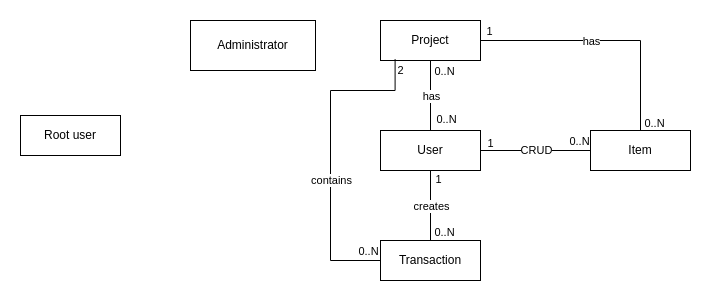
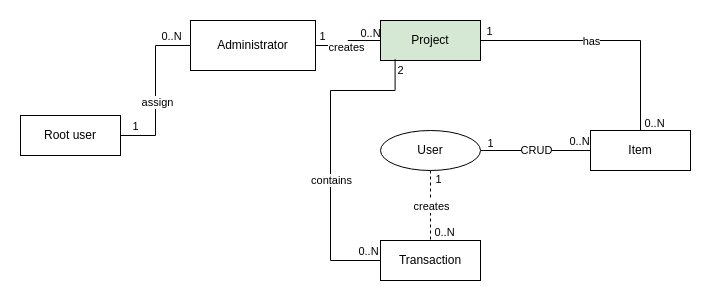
- <mxCell id="25" value="Project" style="whiteSpace=wrap;html=1;align=center;" vertex="1" parent="1"><mxGeometry x="380" y="20" width="100" height="40" as="geometry" /></mxCell>
+ <mxCell id="25" value="Project" style="whiteSpace=wrap;html=1;align=center;fillColor=#d5e8d4;" vertex="1" parent="1"><mxGeometry x="380" y="20" width="100" height="40" as="geometry" /></mxCell>
+ <mxCell id="7" style="edgeStyle=orthogonalEdgeStyle;rounded=0;orthogonalLoop=1;jettySize=auto;html=1;exitX=1;exitY=0.5;exitDx=0;exitDy=0;entryX=0;entryY=0.5;entryDx=0;entryDy=0;endArrow=none;endFill=0;" edge="1" parent="1" source="11" target="25"><mxGeometry relative="1" as="geometry" /></mxCell>
+ <mxCell id="8" value="1" style="edgeLabel;html=1;align=center;verticalAlign=middle;resizable=0;points=[];" vertex="1" connectable="0" parent="7"><mxGeometry x="-0.823" relative="1" as="geometry"><mxPoint y="-10" as="offset" /></mxGeometry></mxCell>
+ <mxCell id="9" value="0..N" style="edgeLabel;html=1;align=center;verticalAlign=middle;resizable=0;points=[];" vertex="1" connectable="0" parent="7"><mxGeometry x="0.823" relative="1" as="geometry"><mxPoint x="-5" y="-8" as="offset" /></mxGeometry></mxCell>
+ <mxCell id="10" value="creates" style="edgeLabel;html=1;align=center;verticalAlign=middle;resizable=0;points=[];" vertex="1" connectable="0" parent="7"><mxGeometry x="-0.138" y="-1" relative="1" as="geometry"><mxPoint as="offset" /></mxGeometry></mxCell>
+ <mxCell id="2" style="edgeStyle=orthogonalEdgeStyle;rounded=0;orthogonalLoop=1;jettySize=auto;html=1;exitX=1;exitY=0.5;exitDx=0;exitDy=0;entryX=0;entryY=0.5;entryDx=0;entryDy=0;endArrow=none;endFill=0;" edge="1" parent="1" source="6" target="11"><mxGeometry relative="1" as="geometry" /></mxCell>
+ <mxCell id="3" value="1" style="edgeLabel;html=1;align=center;verticalAlign=middle;resizable=0;points=[];" vertex="1" connectable="0" parent="2"><mxGeometry x="-0.825" y="-1" relative="1" as="geometry"><mxPoint y="-11" as="offset" /></mxGeometry></mxCell>
+ <mxCell id="4" value="0..N" style="edgeLabel;html=1;align=center;verticalAlign=middle;resizable=0;points=[];" vertex="1" connectable="0" parent="2"><mxGeometry x="0.808" y="-2" relative="1" as="geometry"><mxPoint x="-5" y="-12" as="offset" /></mxGeometry></mxCell>
+ <mxCell id="5" value="assign" style="edgeLabel;html=1;align=center;verticalAlign=middle;resizable=0;points=[];" vertex="1" connectable="0" parent="2"><mxGeometry x="-0.136" y="-1" relative="1" as="geometry"><mxPoint as="offset" /></mxGeometry></mxCell>
- <mxCell id="12" style="edgeStyle=orthogonalEdgeStyle;rounded=0;orthogonalLoop=1;jettySize=auto;html=1;exitX=0.5;exitY=0;exitDx=0;exitDy=0;entryX=0.5;entryY=1;entryDx=0;entryDy=0;endArrow=none;endFill=0;" edge="1" parent="1" source="24" target="25"><mxGeometry relative="1" as="geometry" /></mxCell>
- <mxCell id="13" value="0..N" style="edgeLabel;html=1;align=center;verticalAlign=middle;resizable=0;points=[];" vertex="1" connectable="0" parent="12"><mxGeometry x="0.766" relative="1" as="geometry"><mxPoint x="13" y="2" as="offset" /></mxGeometry></mxCell>
- <mxCell id="14" value="0..N" style="edgeLabel;html=1;align=center;verticalAlign=middle;resizable=0;points=[];" vertex="1" connectable="0" parent="12"><mxGeometry x="-0.651" relative="1" as="geometry"><mxPoint x="15" as="offset" /></mxGeometry></mxCell>
- <mxCell id="15" value="has" style="edgeLabel;html=1;align=center;verticalAlign=middle;resizable=0;points=[];" vertex="1" connectable="0" parent="12"><mxGeometry x="-0.013" relative="1" as="geometry"><mxPoint as="offset" /></mxGeometry></mxCell>
- <mxCell id="24" value="User" style="whiteSpace=wrap;html=1;align=center;" vertex="1" parent="1"><mxGeometry x="380" y="130" width="100" height="40" as="geometry" /></mxCell>
+ <mxCell id="24" value="User" style="ellipse;whiteSpace=wrap;html=1;align=center;" vertex="1" parent="1"><mxGeometry x="380" y="130" width="100" height="40" as="geometry" /></mxCell>
- <mxCell id="20" style="edgeStyle=orthogonalEdgeStyle;rounded=0;orthogonalLoop=1;jettySize=auto;html=1;exitX=0.5;exitY=1;exitDx=0;exitDy=0;entryX=0.5;entryY=0;entryDx=0;entryDy=0;endArrow=none;endFill=0;" edge="1" parent="1" source="24" target="31"><mxGeometry relative="1" as="geometry" /></mxCell>
+ <mxCell id="20" style="edgeStyle=orthogonalEdgeStyle;rounded=0;orthogonalLoop=1;jettySize=auto;html=1;exitX=0.5;exitY=1;exitDx=0;exitDy=0;entryX=0.5;entryY=0;entryDx=0;entryDy=0;endArrow=none;endFill=0;dashed=1;" edge="1" parent="1" source="24" target="31"><mxGeometry relative="1" as="geometry" /></mxCell>
